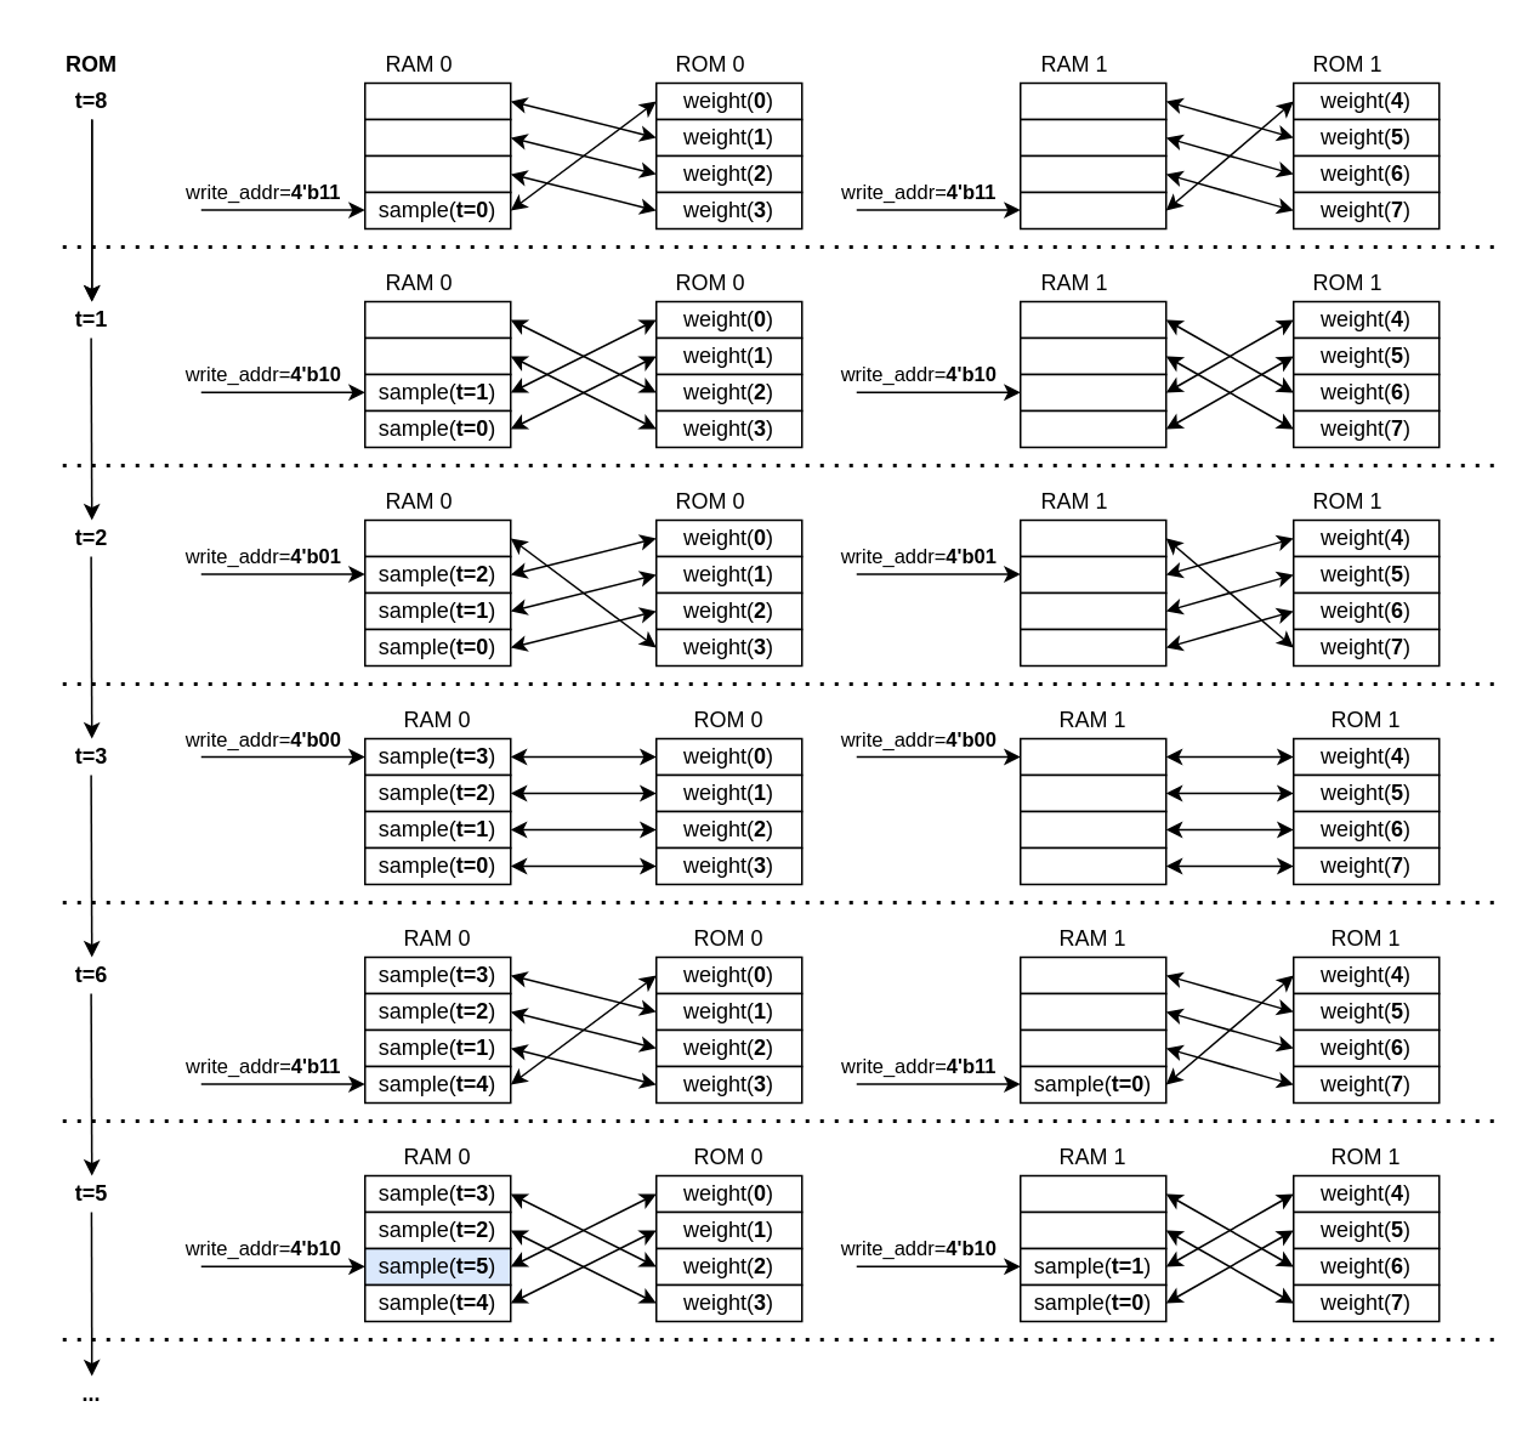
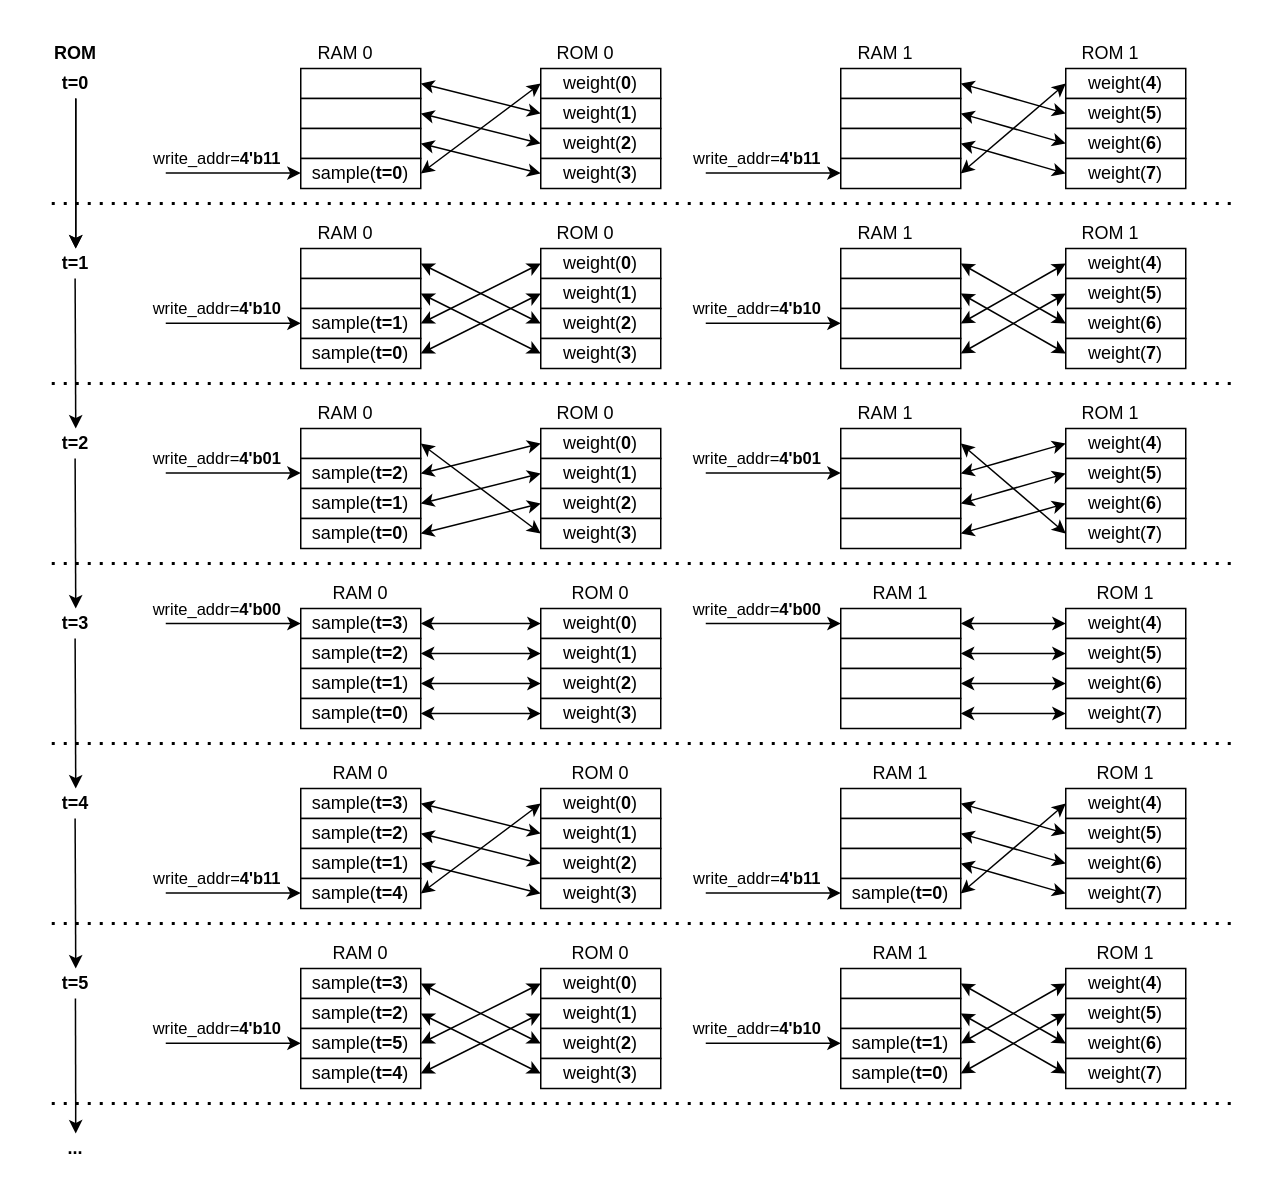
- <mxCell id="171" value="t=8" style="text;html=1;align=center;verticalAlign=middle;whiteSpace=wrap;rounded=0;fontStyle=1" vertex="1" parent="1"><mxGeometry x="20" y="45" width="60" height="20" as="geometry" /></mxCell>
+ <mxCell id="171" value="t=0" style="text;html=1;align=center;verticalAlign=middle;whiteSpace=wrap;rounded=0;fontStyle=1" vertex="1" parent="1"><mxGeometry x="20" y="45" width="60" height="20" as="geometry" /></mxCell>
- <mxCell id="201" value="t=6" style="text;html=1;align=center;verticalAlign=middle;whiteSpace=wrap;rounded=0;fontStyle=1" vertex="1" parent="1"><mxGeometry x="20" y="525" width="60" height="20" as="geometry" /></mxCell>
+ <mxCell id="201" value="t=4" style="text;html=1;align=center;verticalAlign=middle;whiteSpace=wrap;rounded=0;fontStyle=1" vertex="1" parent="1"><mxGeometry x="20" y="525" width="60" height="20" as="geometry" /></mxCell>
- <mxCell id="144" value="sample(&lt;b&gt;t=5&lt;/b&gt;)" style="rounded=0;whiteSpace=wrap;html=1;fillColor=#dae8fc;" parent="1" vertex="1"><mxGeometry x="200" y="685" width="80" height="20" as="geometry" /></mxCell>
+ <mxCell id="144" value="sample(&lt;b&gt;t=5&lt;/b&gt;)" style="rounded=0;whiteSpace=wrap;html=1;" parent="1" vertex="1"><mxGeometry x="200" y="685" width="80" height="20" as="geometry" /></mxCell>
